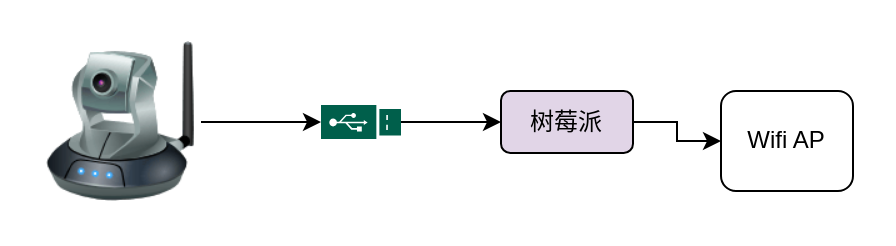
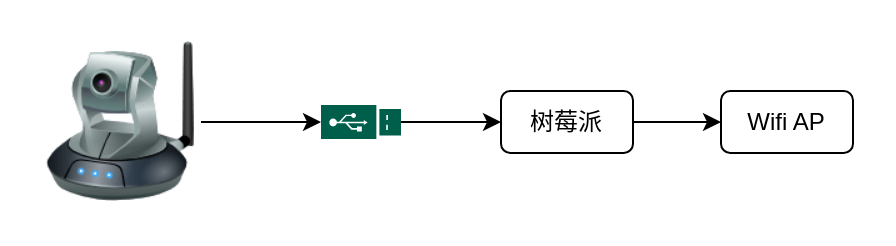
- <mxCell id="6" value="树莓派" style="rounded=1;whiteSpace=wrap;html=1;fillColor=#e1d5e7;" vertex="1" parent="1"><mxGeometry x="250" y="45" width="66" height="31" as="geometry" /></mxCell>
+ <mxCell id="6" value="树莓派" style="rounded=1;whiteSpace=wrap;html=1;" vertex="1" parent="1"><mxGeometry x="250" y="45" width="66" height="31" as="geometry" /></mxCell>
- <mxCell id="7" value="Wifi AP" style="rounded=1;whiteSpace=wrap;html=1;" vertex="1" parent="1"><mxGeometry x="360" y="45" width="66" height="50" as="geometry" /></mxCell>
+ <mxCell id="7" value="Wifi AP" style="rounded=1;whiteSpace=wrap;html=1;" vertex="1" parent="1"><mxGeometry x="360" y="45" width="66" height="31" as="geometry" /></mxCell>
